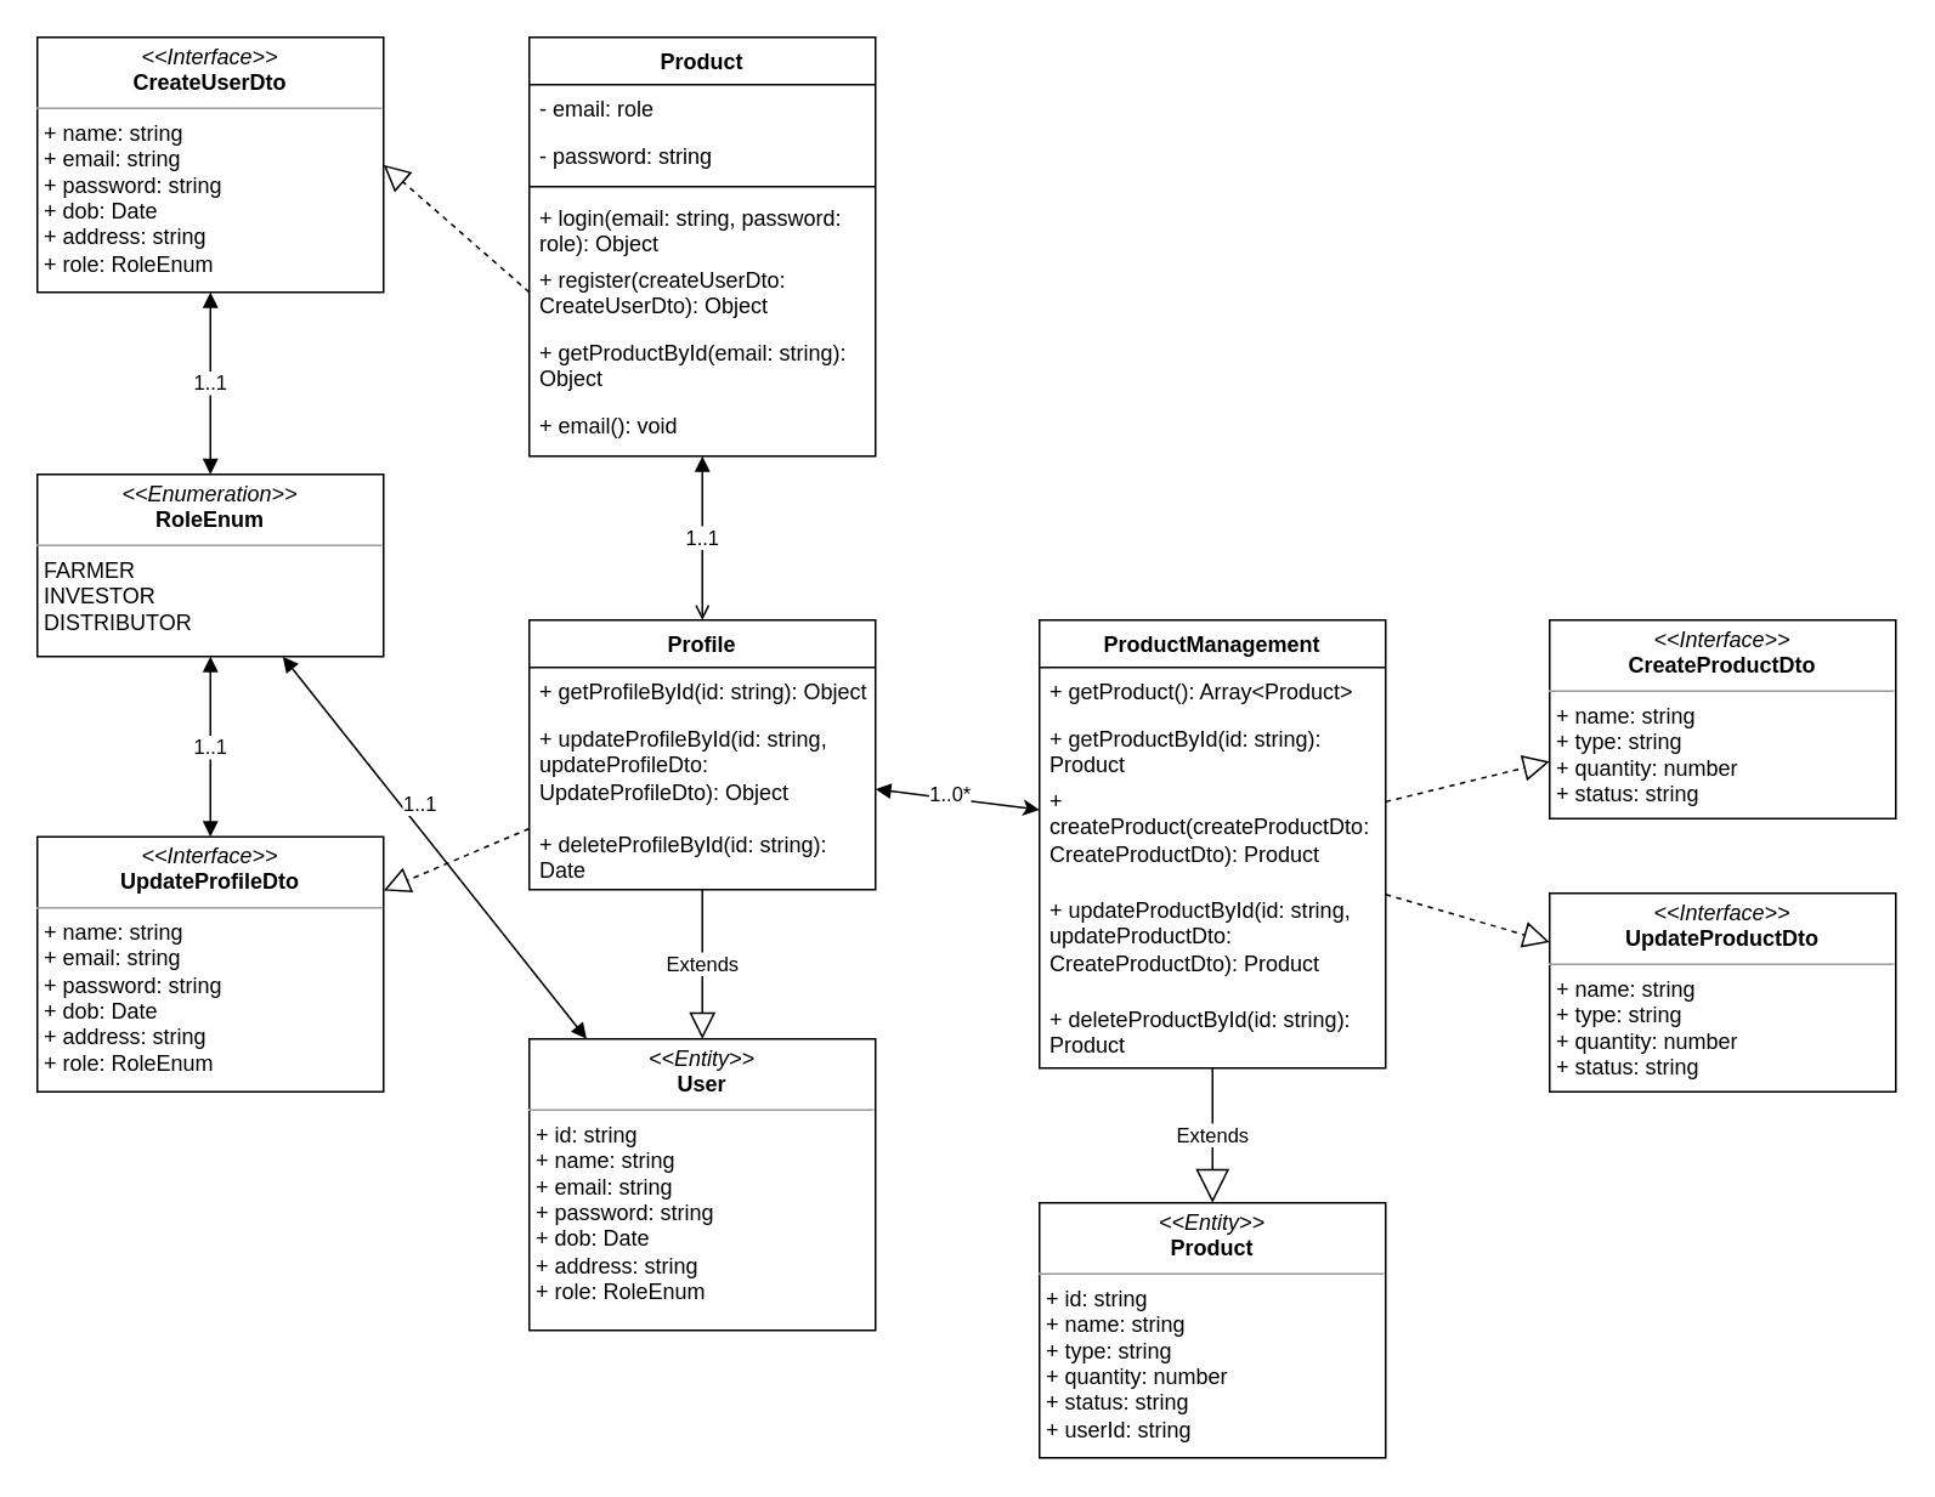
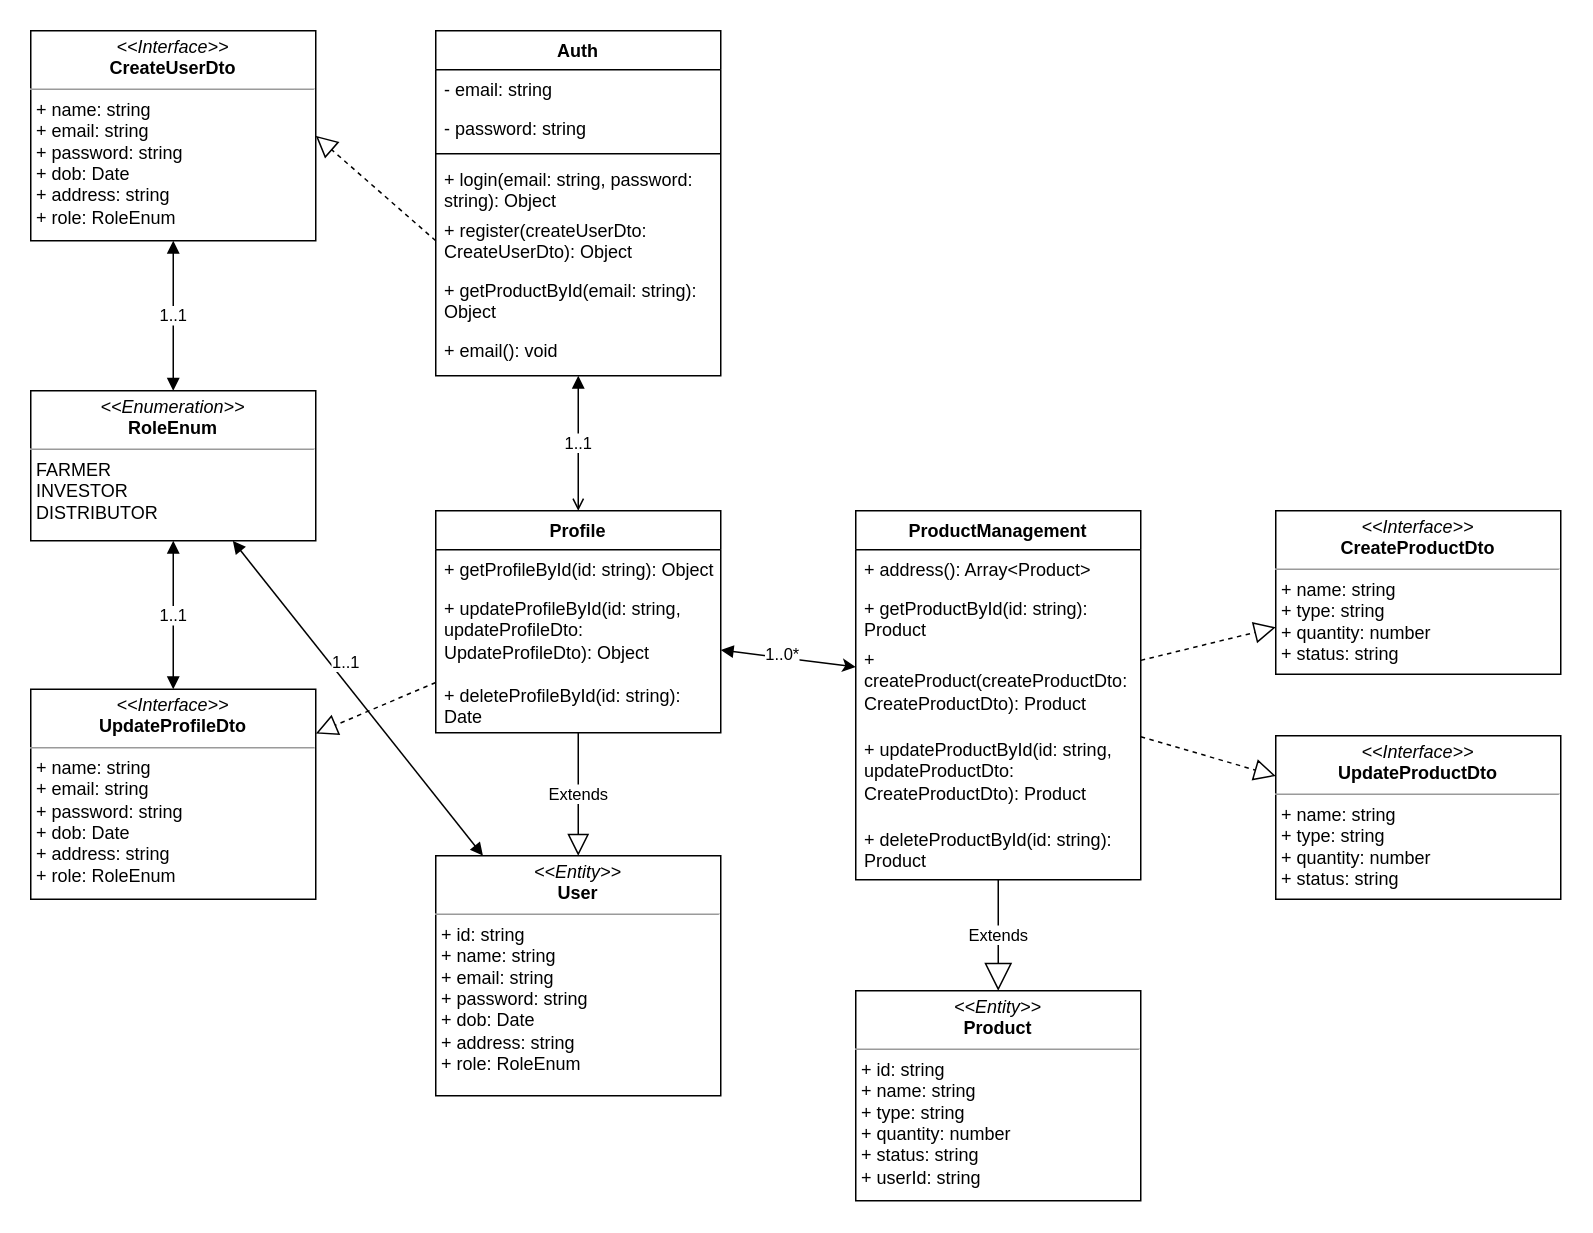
- <mxCell id="3" value="Product" style="swimlane;fontStyle=1;align=center;verticalAlign=top;childLayout=stackLayout;horizontal=1;startSize=26;horizontalStack=0;resizeParent=1;resizeParentMax=0;resizeLast=0;collapsible=1;marginBottom=0;whiteSpace=wrap;html=1;" vertex="1" parent="1"><mxGeometry x="290" y="20" width="190" height="230" as="geometry" /></mxCell>
+ <mxCell id="3" value="Auth" style="swimlane;fontStyle=1;align=center;verticalAlign=top;childLayout=stackLayout;horizontal=1;startSize=26;horizontalStack=0;resizeParent=1;resizeParentMax=0;resizeLast=0;collapsible=1;marginBottom=0;whiteSpace=wrap;html=1;" vertex="1" parent="1"><mxGeometry x="290" y="20" width="190" height="230" as="geometry" /></mxCell>
- <mxCell id="4" value="- email: role" style="text;strokeColor=none;fillColor=none;align=left;verticalAlign=top;spacingLeft=4;spacingRight=4;overflow=hidden;rotatable=0;points=[[0,0.5],[1,0.5]];portConstraint=eastwest;whiteSpace=wrap;html=1;" vertex="1" parent="3"><mxGeometry y="26" width="190" height="26" as="geometry" /></mxCell>
+ <mxCell id="4" value="- email: string" style="text;strokeColor=none;fillColor=none;align=left;verticalAlign=top;spacingLeft=4;spacingRight=4;overflow=hidden;rotatable=0;points=[[0,0.5],[1,0.5]];portConstraint=eastwest;whiteSpace=wrap;html=1;" vertex="1" parent="3"><mxGeometry y="26" width="190" height="26" as="geometry" /></mxCell>
- <mxCell id="7" value="+ login(email: string, password: role): Object" style="text;strokeColor=none;fillColor=none;align=left;verticalAlign=top;spacingLeft=4;spacingRight=4;overflow=hidden;rotatable=0;points=[[0,0.5],[1,0.5]];portConstraint=eastwest;whiteSpace=wrap;html=1;" vertex="1" parent="3"><mxGeometry y="86" width="190" height="34" as="geometry" /></mxCell>
+ <mxCell id="7" value="+ login(email: string, password: string): Object" style="text;strokeColor=none;fillColor=none;align=left;verticalAlign=top;spacingLeft=4;spacingRight=4;overflow=hidden;rotatable=0;points=[[0,0.5],[1,0.5]];portConstraint=eastwest;whiteSpace=wrap;html=1;" vertex="1" parent="3"><mxGeometry y="86" width="190" height="34" as="geometry" /></mxCell>
- <mxCell id="21" value="+ getProduct(): Array&amp;lt;Product&amp;gt;" style="text;strokeColor=none;fillColor=none;align=left;verticalAlign=top;spacingLeft=4;spacingRight=4;overflow=hidden;rotatable=0;points=[[0,0.5],[1,0.5]];portConstraint=eastwest;whiteSpace=wrap;html=1;" vertex="1" parent="20"><mxGeometry y="26" width="190" height="26" as="geometry" /></mxCell>
+ <mxCell id="21" value="+ address(): Array&amp;lt;Product&amp;gt;" style="text;strokeColor=none;fillColor=none;align=left;verticalAlign=top;spacingLeft=4;spacingRight=4;overflow=hidden;rotatable=0;points=[[0,0.5],[1,0.5]];portConstraint=eastwest;whiteSpace=wrap;html=1;" vertex="1" parent="20"><mxGeometry y="26" width="190" height="26" as="geometry" /></mxCell>
